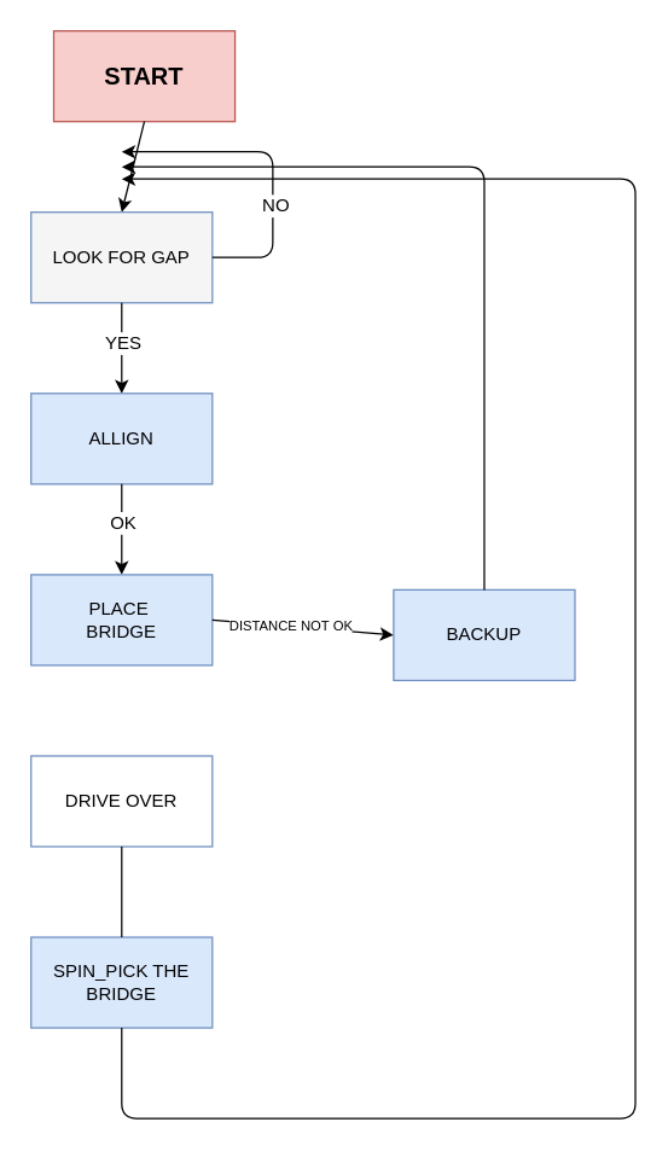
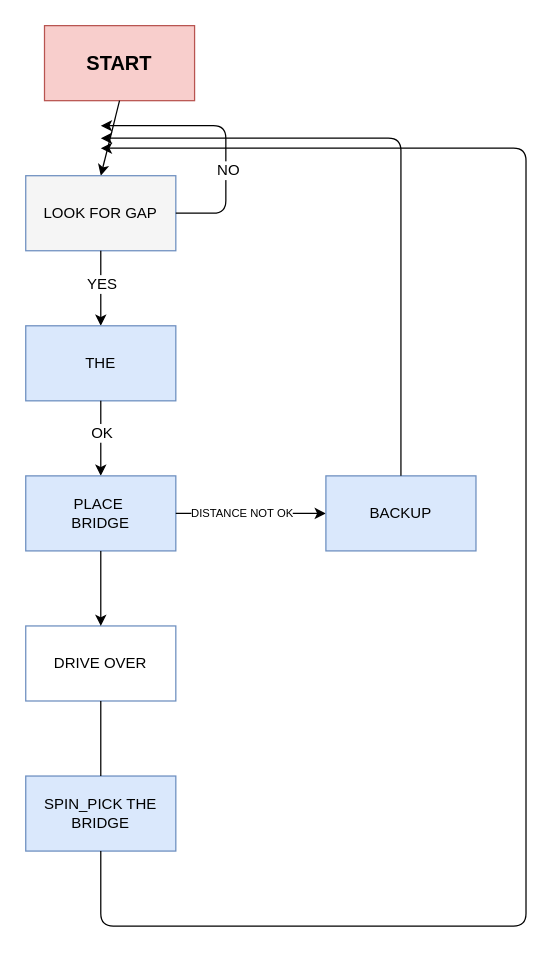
- <mxCell id="9" value="ALLIGN" style="rounded=0;whiteSpace=wrap;html=1;fillColor=#dae8fc;strokeColor=#6c8ebf;" parent="1" vertex="1"><mxGeometry x="20" y="260" width="120" height="60" as="geometry" /></mxCell>
+ <mxCell id="9" value="THE" style="rounded=0;whiteSpace=wrap;html=1;fillColor=#dae8fc;strokeColor=#6c8ebf;" parent="1" vertex="1"><mxGeometry x="20" y="260" width="120" height="60" as="geometry" /></mxCell>
- <mxCell id="15" value="BACKUP" style="rounded=0;whiteSpace=wrap;html=1;fillColor=#dae8fc;strokeColor=#6c8ebf;" parent="1" vertex="1"><mxGeometry x="260" y="390" width="120" height="60" as="geometry" /></mxCell>
+ <mxCell id="15" value="BACKUP" style="rounded=0;whiteSpace=wrap;html=1;fillColor=#dae8fc;strokeColor=#6c8ebf;" parent="1" vertex="1"><mxGeometry x="260" y="380" width="120" height="60" as="geometry" /></mxCell>
+ <mxCell id="19" value="" style="endArrow=classic;html=1;exitX=0.5;exitY=1;exitDx=0;exitDy=0;entryX=0.5;entryY=0;entryDx=0;entryDy=0;" parent="1" source="12" target="17" edge="1"><mxGeometry width="50" height="50" relative="1" as="geometry"><mxPoint x="180" y="460" as="sourcePoint" /><mxPoint x="230" y="410" as="targetPoint" /></mxGeometry></mxCell>
